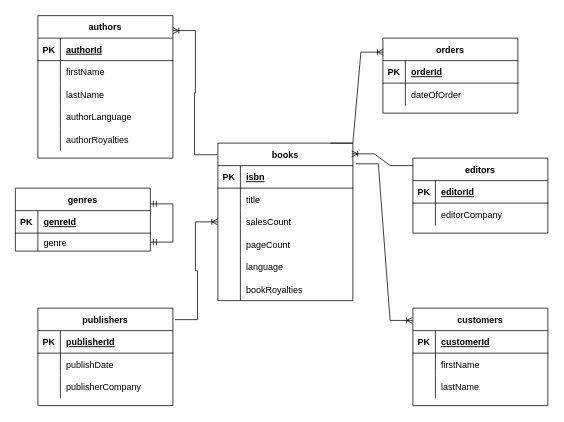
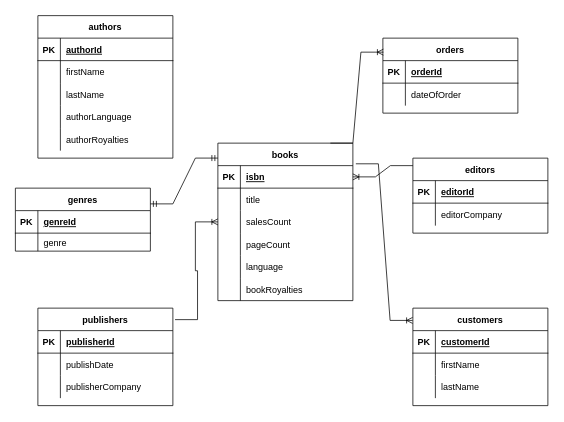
- <mxCell id="78" value="" style="edgeStyle=entityRelationEdgeStyle;fontSize=12;html=1;endArrow=ERoneToMany;rounded=0;entryX=1;entryY=0.105;entryDx=0;entryDy=0;entryPerimeter=0;exitX=-0.006;exitY=0.074;exitDx=0;exitDy=0;exitPerimeter=0;" edge="1" parent="1" source="2" target="21"><mxGeometry width="100" height="100" relative="1" as="geometry"><mxPoint x="290" y="190" as="sourcePoint" /><mxPoint x="390" y="90" as="targetPoint" /></mxGeometry></mxCell>
- <mxCell id="80" value="" style="edgeStyle=entityRelationEdgeStyle;fontSize=12;html=1;endArrow=ERoneToMany;rounded=0;entryX=0.991;entryY=0.068;entryDx=0;entryDy=0;entryPerimeter=0;exitX=0;exitY=0.1;exitDx=0;exitDy=0;exitPerimeter=0;" edge="1" parent="1" source="54" target="2"><mxGeometry width="100" height="100" relative="1" as="geometry"><mxPoint x="550" y="230" as="sourcePoint" /><mxPoint x="650" y="130" as="targetPoint" /></mxGeometry></mxCell>
+ <mxCell id="80" value="" style="edgeStyle=entityRelationEdgeStyle;fontSize=12;html=1;endArrow=ERoneToMany;rounded=0;exitX=0;exitY=0.1;exitDx=0;exitDy=0;exitPerimeter=0;" edge="1" parent="1" source="54" target="5"><mxGeometry width="100" height="100" relative="1" as="geometry"><mxPoint x="550" y="230" as="sourcePoint" /><mxPoint x="650" y="130" as="targetPoint" /></mxGeometry></mxCell>
- <mxCell id="79" value="" style="edgeStyle=entityRelationEdgeStyle;fontSize=12;html=1;endArrow=ERmandOne;startArrow=ERmandOne;rounded=0;exitX=1;exitY=0.25;exitDx=0;exitDy=0;" edge="1" parent="1" source="37" target="43"><mxGeometry width="100" height="100" relative="1" as="geometry"><mxPoint x="140" y="320" as="sourcePoint" /><mxPoint x="240" y="220" as="targetPoint" /></mxGeometry></mxCell>
+ <mxCell id="79" value="" style="edgeStyle=entityRelationEdgeStyle;fontSize=12;html=1;endArrow=ERmandOne;startArrow=ERmandOne;rounded=0;entryX=0;entryY=0.095;entryDx=0;entryDy=0;entryPerimeter=0;exitX=1;exitY=0.25;exitDx=0;exitDy=0;" edge="1" parent="1" source="37" target="2"><mxGeometry width="100" height="100" relative="1" as="geometry"><mxPoint x="140" y="320" as="sourcePoint" /><mxPoint x="240" y="220" as="targetPoint" /></mxGeometry></mxCell>
